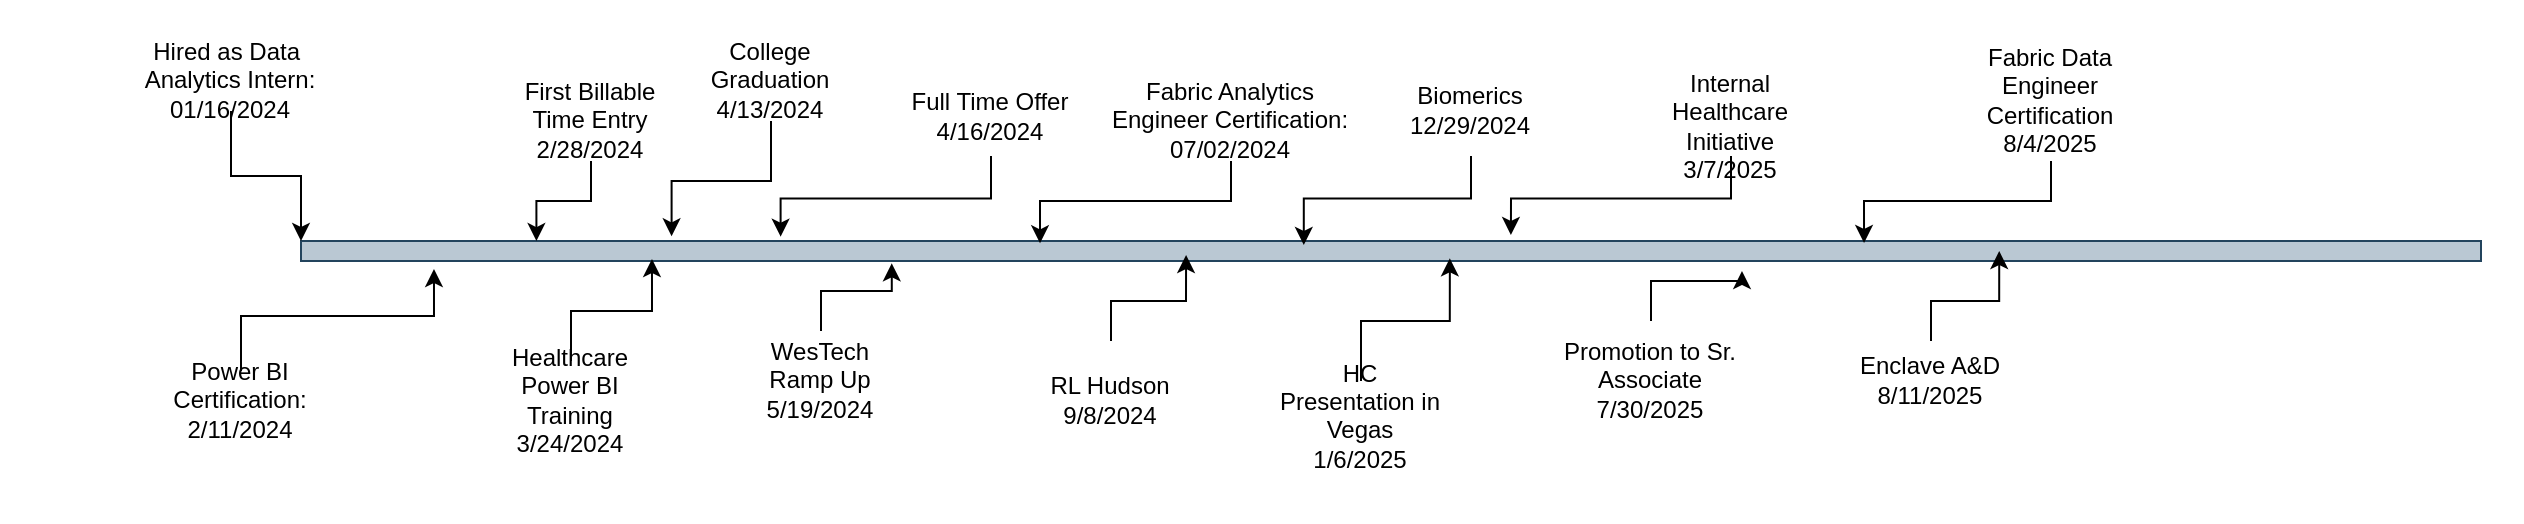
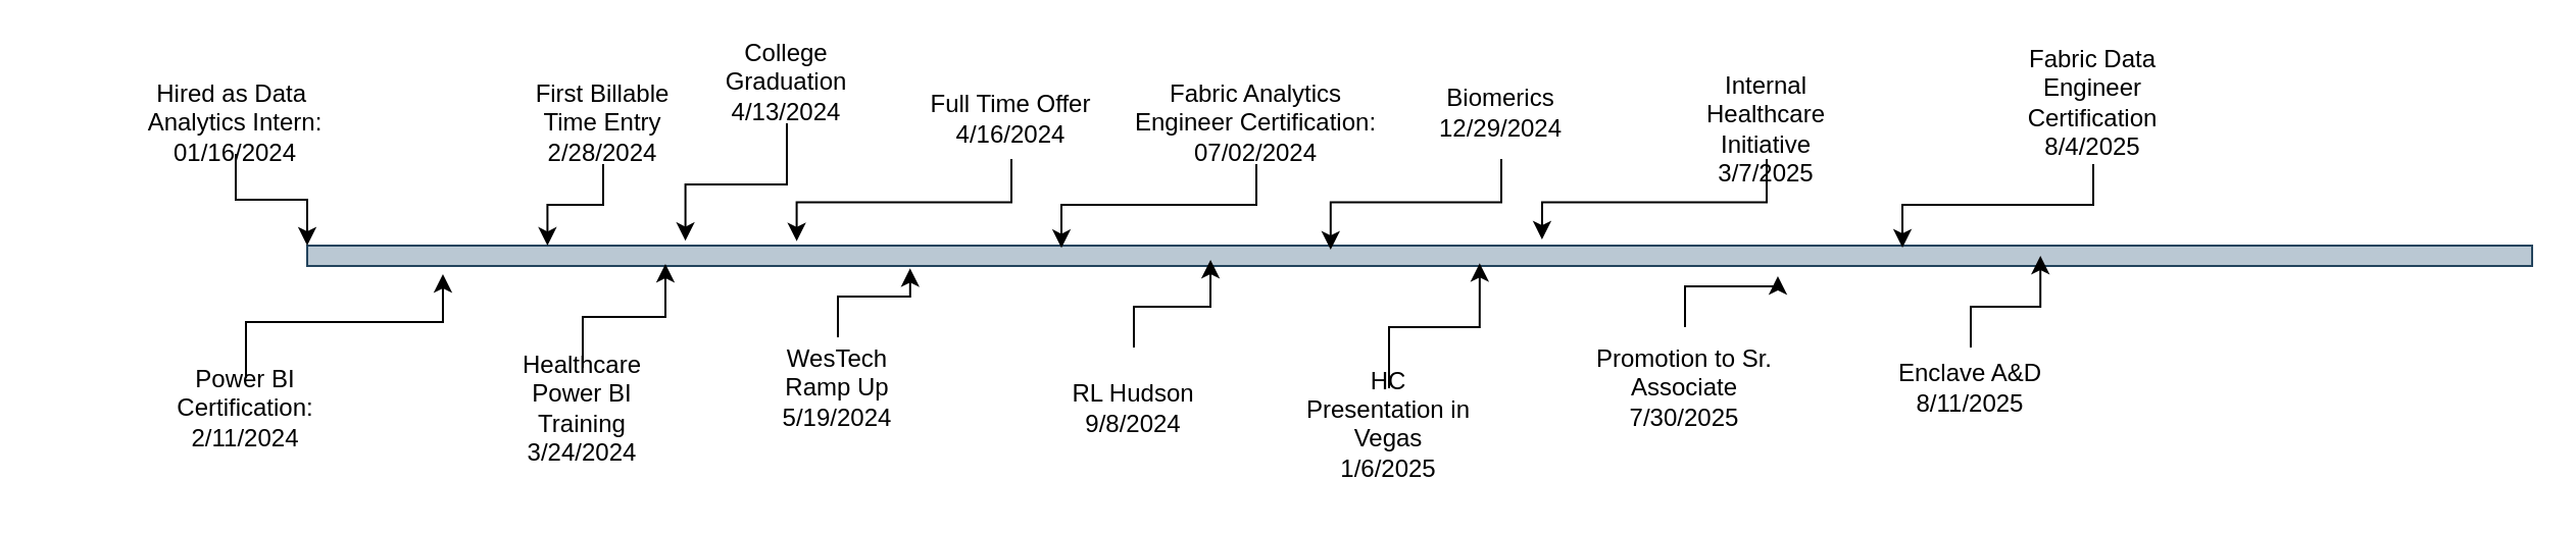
- <mxCell id="4" value="Hired as Data&amp;nbsp;&lt;div&gt;Analytics Intern:&lt;div&gt;01/16/2024&lt;/div&gt;&lt;/div&gt;" style="text;html=1;align=center;verticalAlign=middle;whiteSpace=wrap;rounded=0;" parent="1" vertex="1"><mxGeometry x="20" y="25" width="190" height="30" as="geometry" /></mxCell>
+ <mxCell id="4" value="Hired as Data&amp;nbsp;&lt;div&gt;Analytics Intern:&lt;div&gt;01/16/2024&lt;/div&gt;&lt;/div&gt;" style="text;html=1;align=center;verticalAlign=middle;whiteSpace=wrap;rounded=0;" parent="1" vertex="1"><mxGeometry x="20" y="45" width="190" height="30" as="geometry" /></mxCell>
